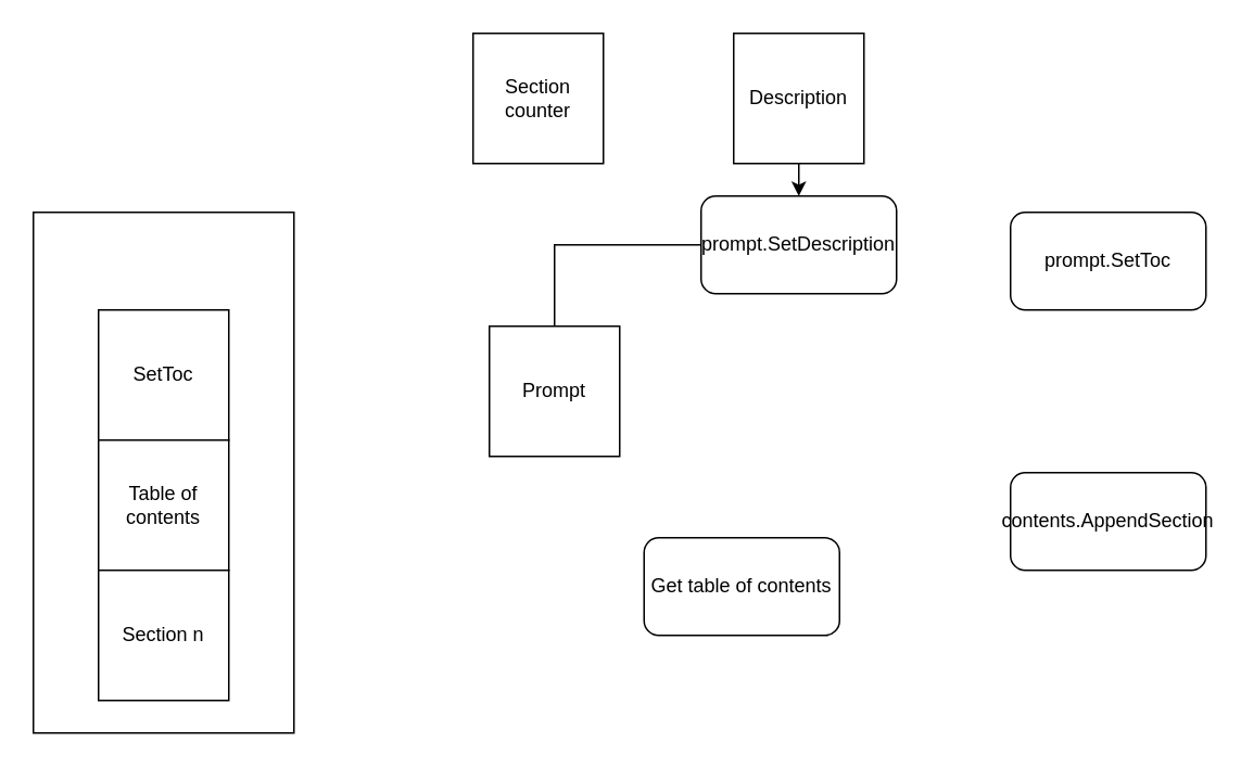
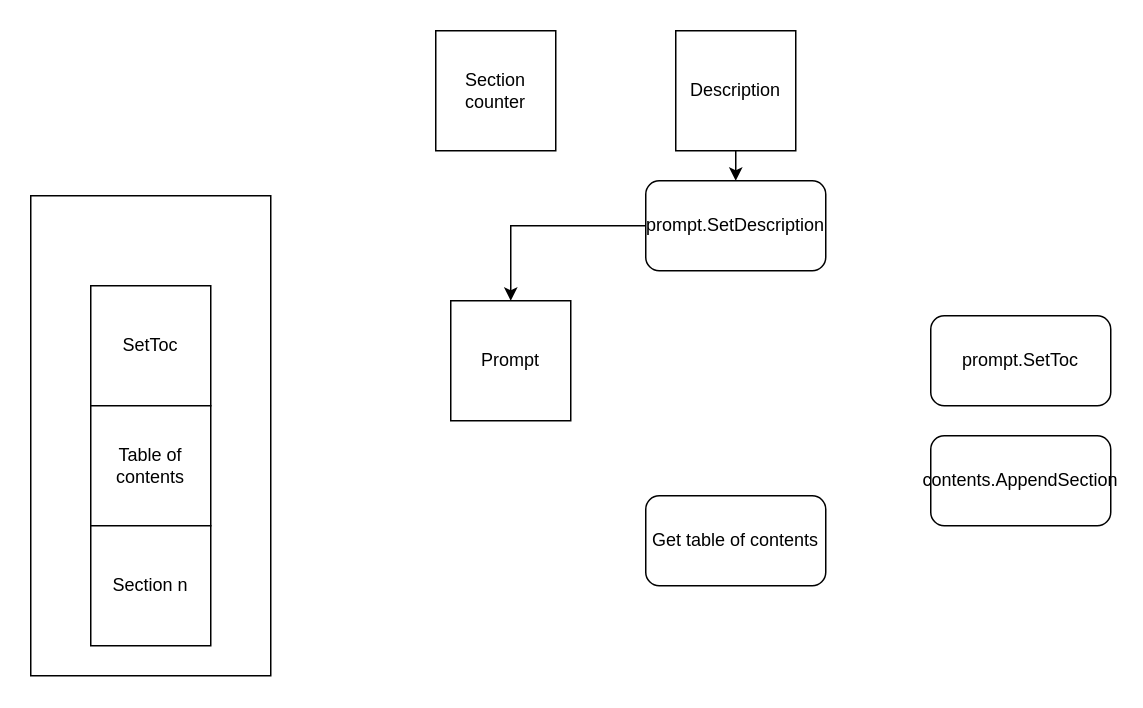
- <mxCell id="13" value="prompt.SetToc" style="rounded=1;whiteSpace=wrap;html=1;" vertex="1" parent="1"><mxGeometry x="620" y="130" width="120" height="60" as="geometry" /></mxCell>
+ <mxCell id="13" value="prompt.SetToc" style="rounded=1;whiteSpace=wrap;html=1;" vertex="1" parent="1"><mxGeometry x="620" y="210" width="120" height="60" as="geometry" /></mxCell>
- <mxCell id="11" style="edgeStyle=orthogonalEdgeStyle;rounded=0;orthogonalLoop=1;jettySize=auto;html=1;entryX=0.5;entryY=0;entryDx=0;entryDy=0;endArrow=none;" edge="1" parent="1" source="12" target="10"><mxGeometry relative="1" as="geometry" /></mxCell>
+ <mxCell id="11" style="edgeStyle=orthogonalEdgeStyle;rounded=0;orthogonalLoop=1;jettySize=auto;html=1;entryX=0.5;entryY=0;entryDx=0;entryDy=0;" edge="1" parent="1" source="12" target="10"><mxGeometry relative="1" as="geometry" /></mxCell>
- <mxCell id="9" value="&lt;div&gt;Get table of contents&lt;/div&gt;" style="rounded=1;whiteSpace=wrap;html=1;" vertex="1" parent="1"><mxGeometry x="395" y="330" width="120" height="60" as="geometry" /></mxCell>
+ <mxCell id="9" value="&lt;div&gt;Get table of contents&lt;/div&gt;" style="rounded=1;whiteSpace=wrap;html=1;" vertex="1" parent="1"><mxGeometry x="430" y="330" width="120" height="60" as="geometry" /></mxCell>
